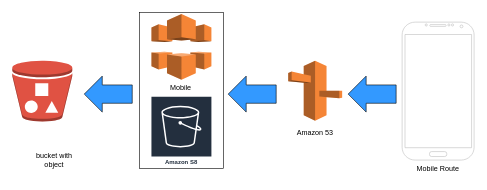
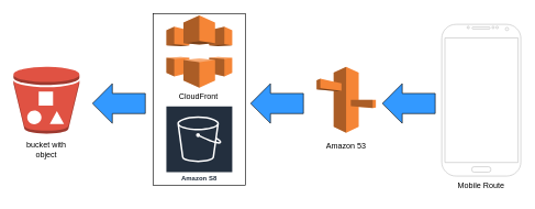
- <mxCell id="9" value="Mobile" style="text;html=1;strokeColor=none;fillColor=none;align=center;verticalAlign=middle;whiteSpace=wrap;rounded=0;" vertex="1" parent="5"><mxGeometry x="19" y="112" width="100" height="28" as="geometry" /></mxCell>
+ <mxCell id="9" value="CloudFront" style="text;html=1;strokeColor=none;fillColor=none;align=center;verticalAlign=middle;whiteSpace=wrap;rounded=0;" vertex="1" parent="5"><mxGeometry x="19" y="112" width="100" height="28" as="geometry" /></mxCell>
- <mxCell id="13" value="bucket with&lt;br&gt;object&lt;br&gt;" style="text;html=1;strokeColor=none;fillColor=none;align=center;verticalAlign=middle;whiteSpace=wrap;rounded=0;" vertex="1" parent="1"><mxGeometry x="40" y="246" width="100" height="40" as="geometry" /></mxCell>
+ <mxCell id="13" value="bucket with&lt;br&gt;object&lt;br&gt;" style="text;html=1;strokeColor=none;fillColor=none;align=center;verticalAlign=middle;whiteSpace=wrap;rounded=0;" vertex="1" parent="1"><mxGeometry x="20" y="206" width="100" height="40" as="geometry" /></mxCell>
